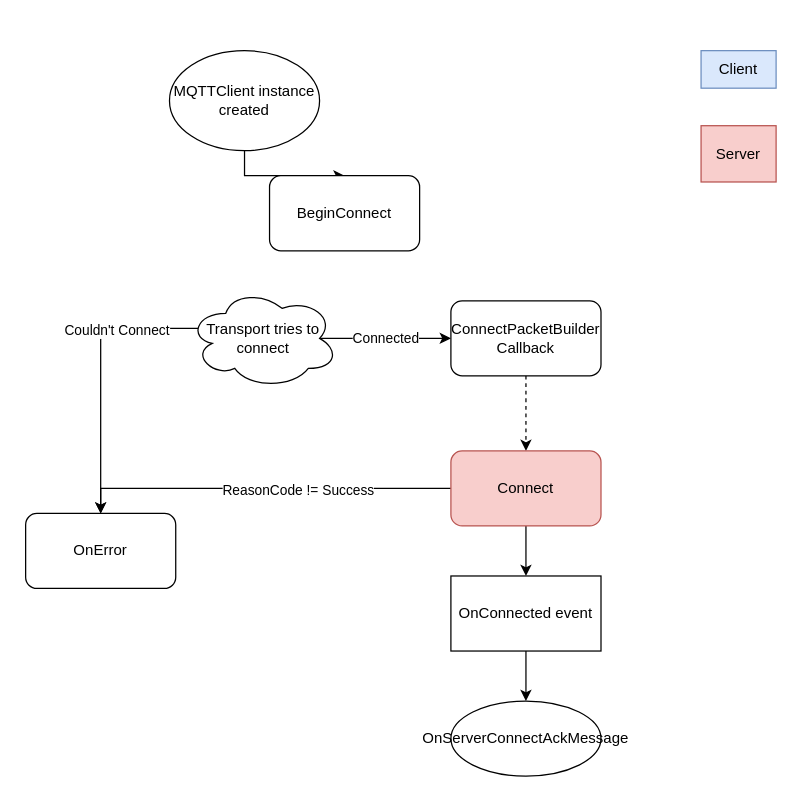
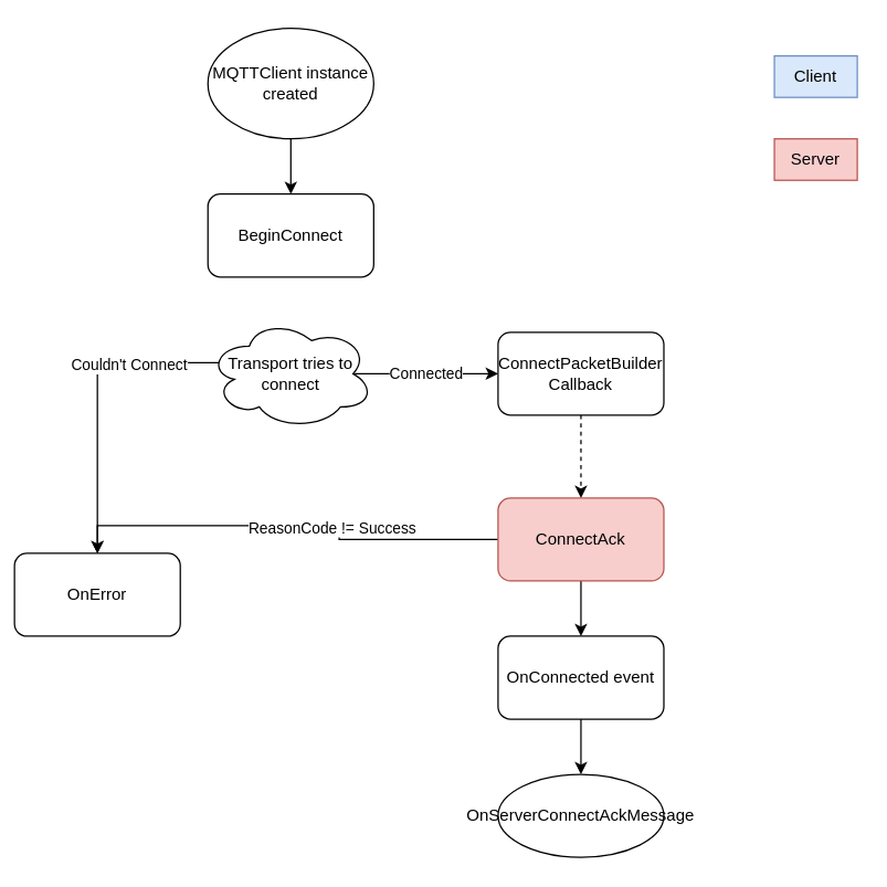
- <mxCell id="3" value="MQTTClient instance created" style="ellipse;whiteSpace=wrap;html=1;" vertex="1" parent="1"><mxGeometry x="135" y="40" width="120" height="80" as="geometry" /></mxCell>
+ <mxCell id="3" value="MQTTClient instance created" style="ellipse;whiteSpace=wrap;html=1;" vertex="1" parent="1"><mxGeometry x="150" y="20" width="120" height="80" as="geometry" /></mxCell>
- <mxCell id="17" value="Server" style="text;html=1;strokeColor=#b85450;fillColor=#f8cecc;align=center;verticalAlign=middle;whiteSpace=wrap;rounded=0;" vertex="1" parent="1"><mxGeometry x="560" y="100" width="60" height="45" as="geometry" /></mxCell>
+ <mxCell id="17" value="Server" style="text;html=1;strokeColor=#b85450;fillColor=#f8cecc;align=center;verticalAlign=middle;whiteSpace=wrap;rounded=0;" vertex="1" parent="1"><mxGeometry x="560" y="100" width="60" height="30" as="geometry" /></mxCell>
- <mxCell id="4" value="BeginConnect" style="rounded=1;whiteSpace=wrap;html=1;" vertex="1" parent="1"><mxGeometry x="215" y="140" width="120" height="60" as="geometry" /></mxCell>
+ <mxCell id="4" value="BeginConnect" style="rounded=1;whiteSpace=wrap;html=1;" vertex="1" parent="1"><mxGeometry x="150" y="140" width="120" height="60" as="geometry" /></mxCell>
- <mxCell id="15" value="Connect" style="rounded=1;whiteSpace=wrap;html=1;fillColor=#f8cecc;strokeColor=#b85450;" vertex="1" parent="1"><mxGeometry x="360" y="360" width="120" height="60" as="geometry" /></mxCell>
+ <mxCell id="15" value="ConnectAck" style="rounded=1;whiteSpace=wrap;html=1;fillColor=#f8cecc;strokeColor=#b85450;" vertex="1" parent="1"><mxGeometry x="360" y="360" width="120" height="60" as="geometry" /></mxCell>
- <mxCell id="9" value="OnError" style="rounded=1;whiteSpace=wrap;html=1;" vertex="1" parent="1"><mxGeometry x="20" y="410" width="120" height="60" as="geometry" /></mxCell>
+ <mxCell id="9" value="OnError" style="rounded=1;whiteSpace=wrap;html=1;" vertex="1" parent="1"><mxGeometry x="10" y="400" width="120" height="60" as="geometry" /></mxCell>
- <mxCell id="19" value="OnConnected event" style="whiteSpace=wrap;html=1;rounded=0;" vertex="1" parent="1"><mxGeometry x="360" y="460" width="120" height="60" as="geometry" /></mxCell>
+ <mxCell id="19" value="OnConnected event" style="rounded=1;whiteSpace=wrap;html=1;" vertex="1" parent="1"><mxGeometry x="360" y="460" width="120" height="60" as="geometry" /></mxCell>
